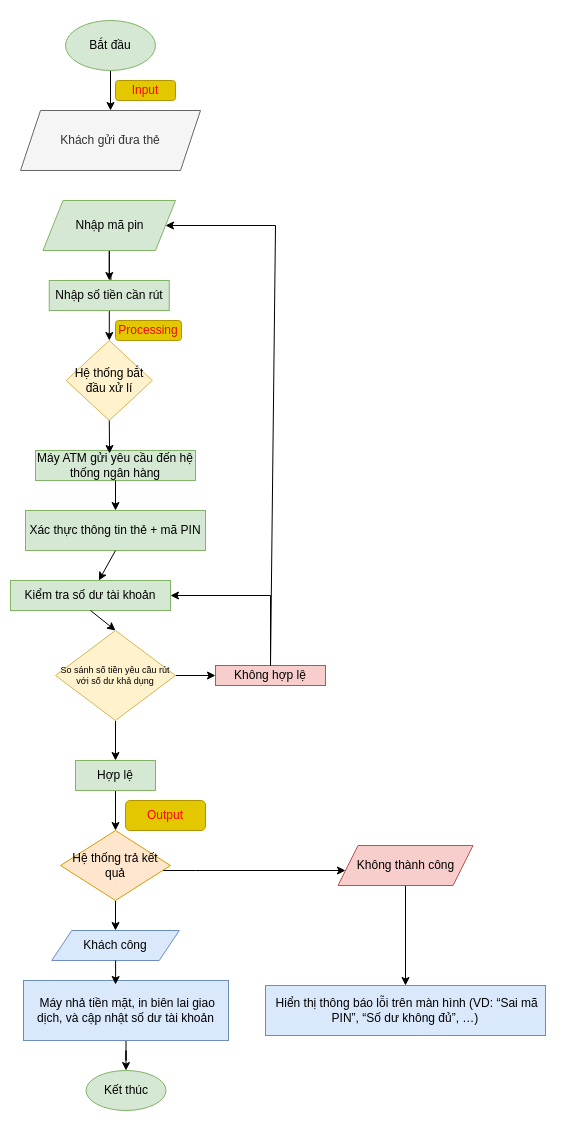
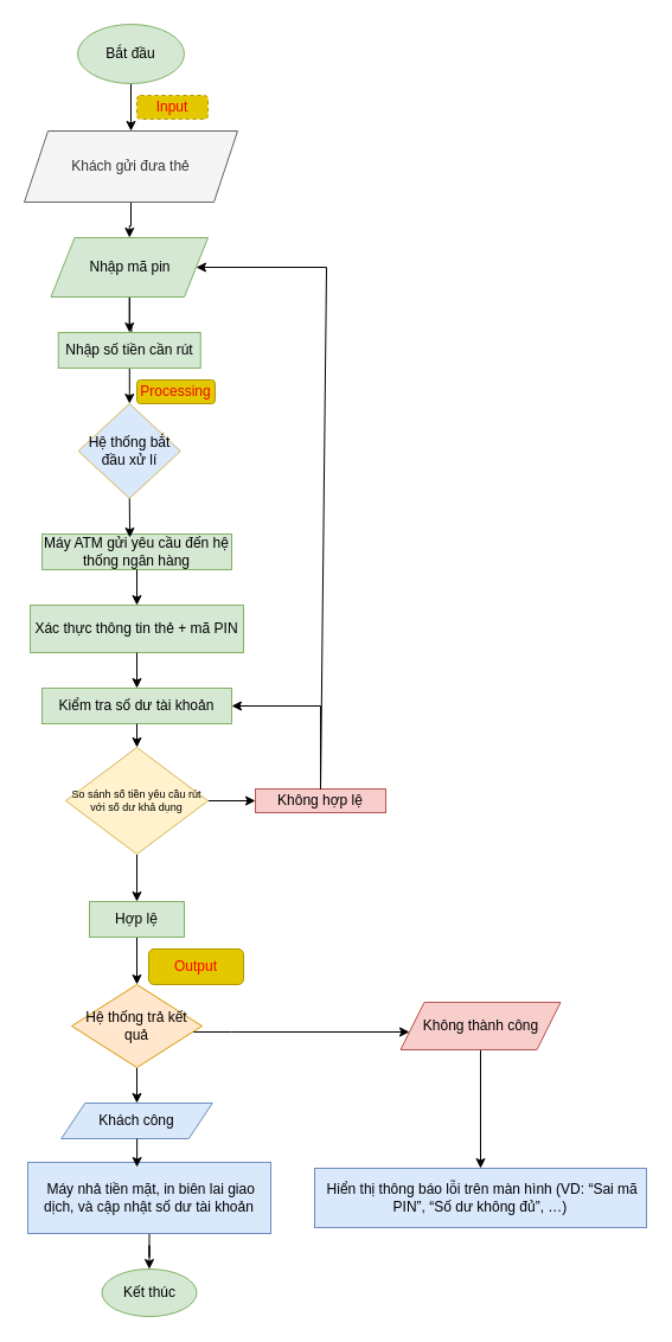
- <mxCell id="6" value="Input" style="rounded=1;whiteSpace=wrap;html=1;fillColor=#e3c800;fontColor=#FF0000;strokeColor=#B09500;" vertex="1" parent="1"><mxGeometry x="115" y="80" width="60" height="20" as="geometry" /></mxCell>
+ <mxCell id="6" value="Input" style="rounded=1;whiteSpace=wrap;html=1;fillColor=#e3c800;fontColor=#FF0000;strokeColor=#B09500;dashed=1;" vertex="1" parent="1"><mxGeometry x="115" y="80" width="60" height="20" as="geometry" /></mxCell>
+ <mxCell id="4" value="" style="edgeStyle=orthogonalEdgeStyle;rounded=0;orthogonalLoop=1;jettySize=auto;html=1;" edge="1" parent="1" source="5" target="9"><mxGeometry relative="1" as="geometry" /></mxCell>
- <mxCell id="27" value="Hệ thống bắt đầu xử lí" style="rhombus;whiteSpace=wrap;html=1;fillColor=#fff2cc;strokeColor=#d6b656;" vertex="1" parent="1"><mxGeometry x="65.63" y="340" width="86.25" height="80" as="geometry" /></mxCell>
+ <mxCell id="27" value="Hệ thống bắt đầu xử lí" style="rhombus;whiteSpace=wrap;html=1;fillColor=#dae8fc;strokeColor=#d6b656;" vertex="1" parent="1"><mxGeometry x="65.63" y="340" width="86.25" height="80" as="geometry" /></mxCell>
- <mxCell id="15" value="Kiểm tra số dư tài khoản" style="rounded=0;whiteSpace=wrap;html=1;fillColor=#d5e8d4;strokeColor=#82b366;" vertex="1" parent="1"><mxGeometry x="10" y="580" width="160" height="30" as="geometry" /></mxCell>
+ <mxCell id="15" value="Kiểm tra số dư tài khoản" style="rounded=0;whiteSpace=wrap;html=1;fillColor=#d5e8d4;strokeColor=#82b366;" vertex="1" parent="1"><mxGeometry x="35" y="580" width="160" height="30" as="geometry" /></mxCell>
